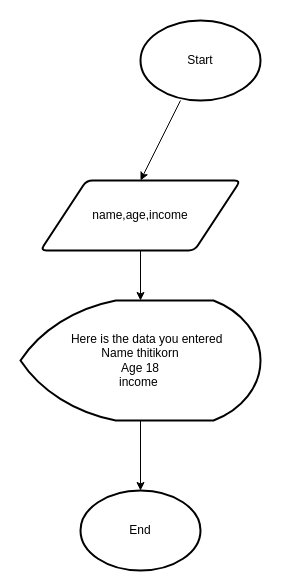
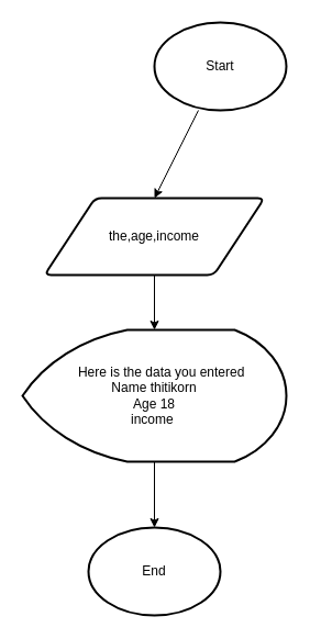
- <mxCell id="5" value="name,age,income" style="shape=parallelogram;html=1;strokeWidth=2;perimeter=parallelogramPerimeter;whiteSpace=wrap;rounded=1;arcSize=12;size=0.23;" vertex="1" parent="1"><mxGeometry x="40" y="180" width="200" height="70" as="geometry" /></mxCell>
+ <mxCell id="5" value="the,age,income" style="shape=parallelogram;html=1;strokeWidth=2;perimeter=parallelogramPerimeter;whiteSpace=wrap;rounded=1;arcSize=12;size=0.23;" vertex="1" parent="1"><mxGeometry x="40" y="180" width="200" height="70" as="geometry" /></mxCell>
- <mxCell id="8" value="End" style="strokeWidth=2;html=1;shape=mxgraph.flowchart.start_1;whiteSpace=wrap;" vertex="1" parent="1"><mxGeometry x="80" y="490" width="120" height="80" as="geometry" /></mxCell>
+ <mxCell id="8" value="End" style="strokeWidth=2;html=1;shape=mxgraph.flowchart.start_1;whiteSpace=wrap;" vertex="1" parent="1"><mxGeometry x="80" y="480" width="120" height="80" as="geometry" /></mxCell>
